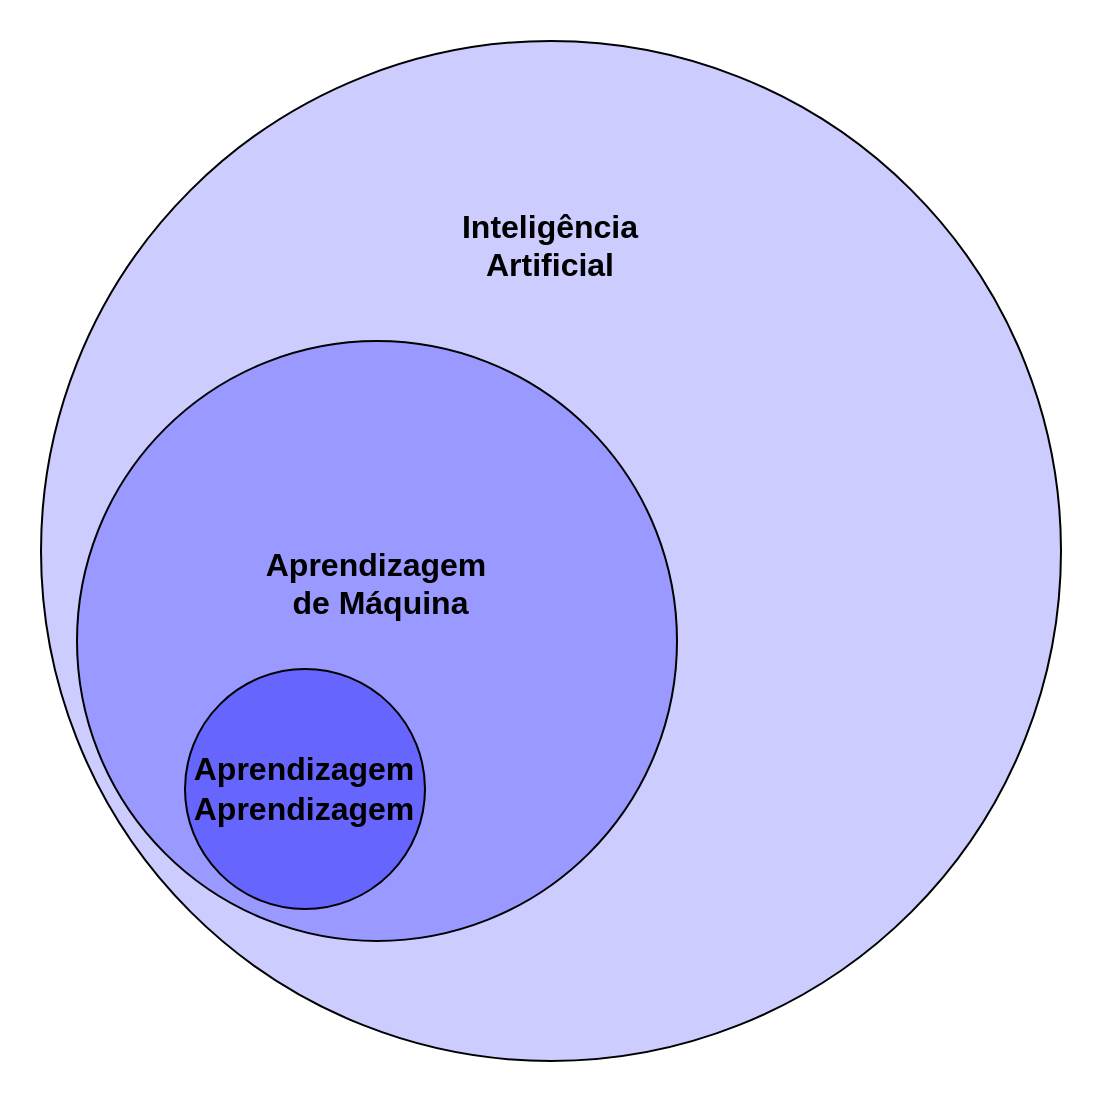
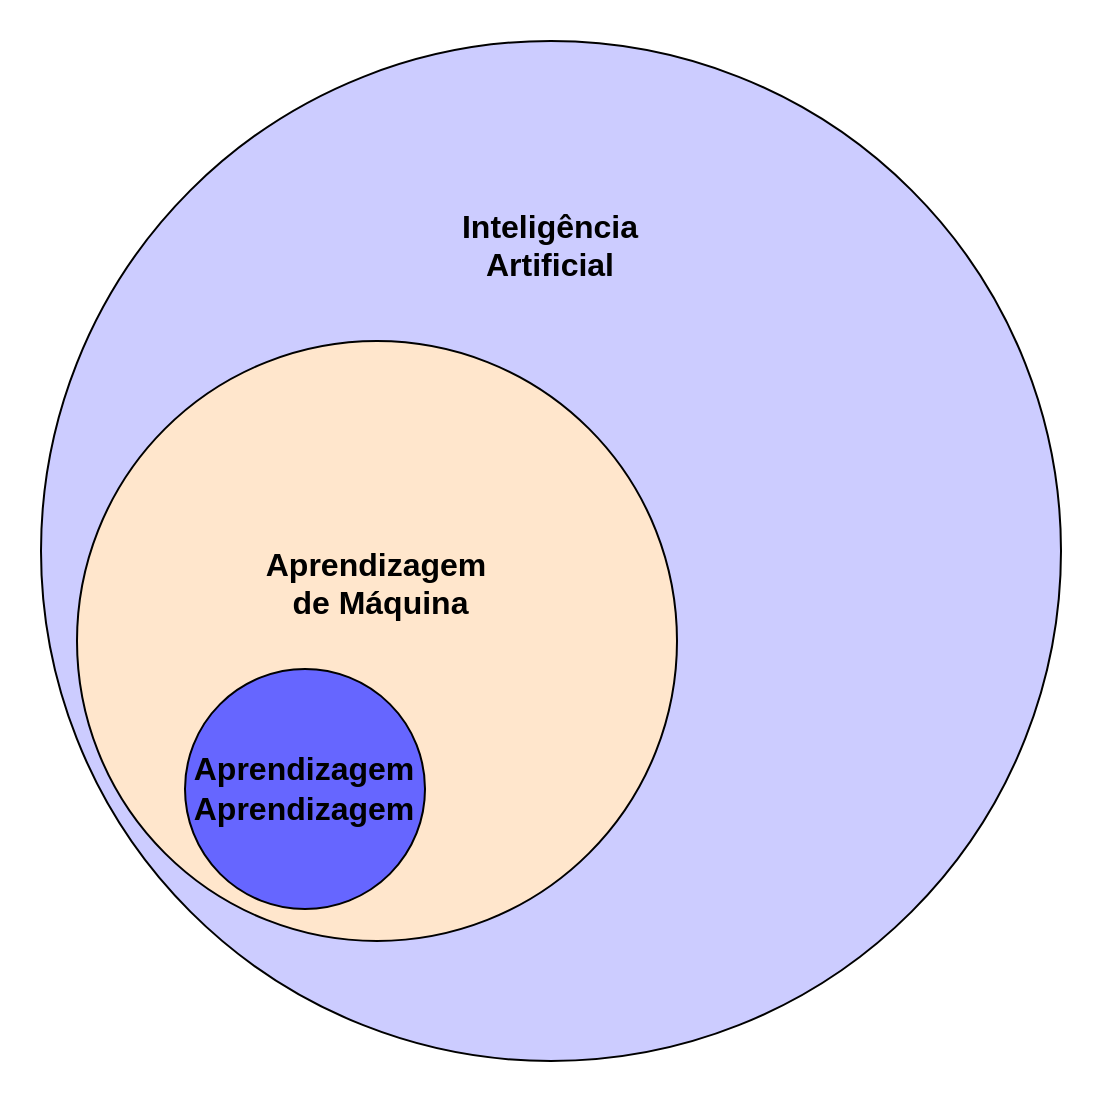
- <mxCell id="3" value="&lt;br style=&quot;font-size: 16px&quot;&gt;&lt;br style=&quot;font-size: 16px&quot;&gt;&lt;br style=&quot;font-size: 16px&quot;&gt;&lt;br style=&quot;font-size: 16px&quot;&gt;&lt;br style=&quot;font-size: 16px&quot;&gt;Aprendizagem&lt;br style=&quot;font-size: 16px&quot;&gt;&amp;nbsp;de Máquina" style="ellipse;whiteSpace=wrap;html=1;aspect=fixed;verticalAlign=top;fillColor=#9999FF;fontSize=16;fontStyle=1" vertex="1" parent="1"><mxGeometry x="38" y="170" width="300" height="300" as="geometry" /></mxCell>
+ <mxCell id="3" value="&lt;br style=&quot;font-size: 16px&quot;&gt;&lt;br style=&quot;font-size: 16px&quot;&gt;&lt;br style=&quot;font-size: 16px&quot;&gt;&lt;br style=&quot;font-size: 16px&quot;&gt;&lt;br style=&quot;font-size: 16px&quot;&gt;Aprendizagem&lt;br style=&quot;font-size: 16px&quot;&gt;&amp;nbsp;de Máquina" style="ellipse;whiteSpace=wrap;html=1;aspect=fixed;verticalAlign=top;fillColor=#ffe6cc;fontSize=16;fontStyle=1;" vertex="1" parent="1"><mxGeometry x="38" y="170" width="300" height="300" as="geometry" /></mxCell>
